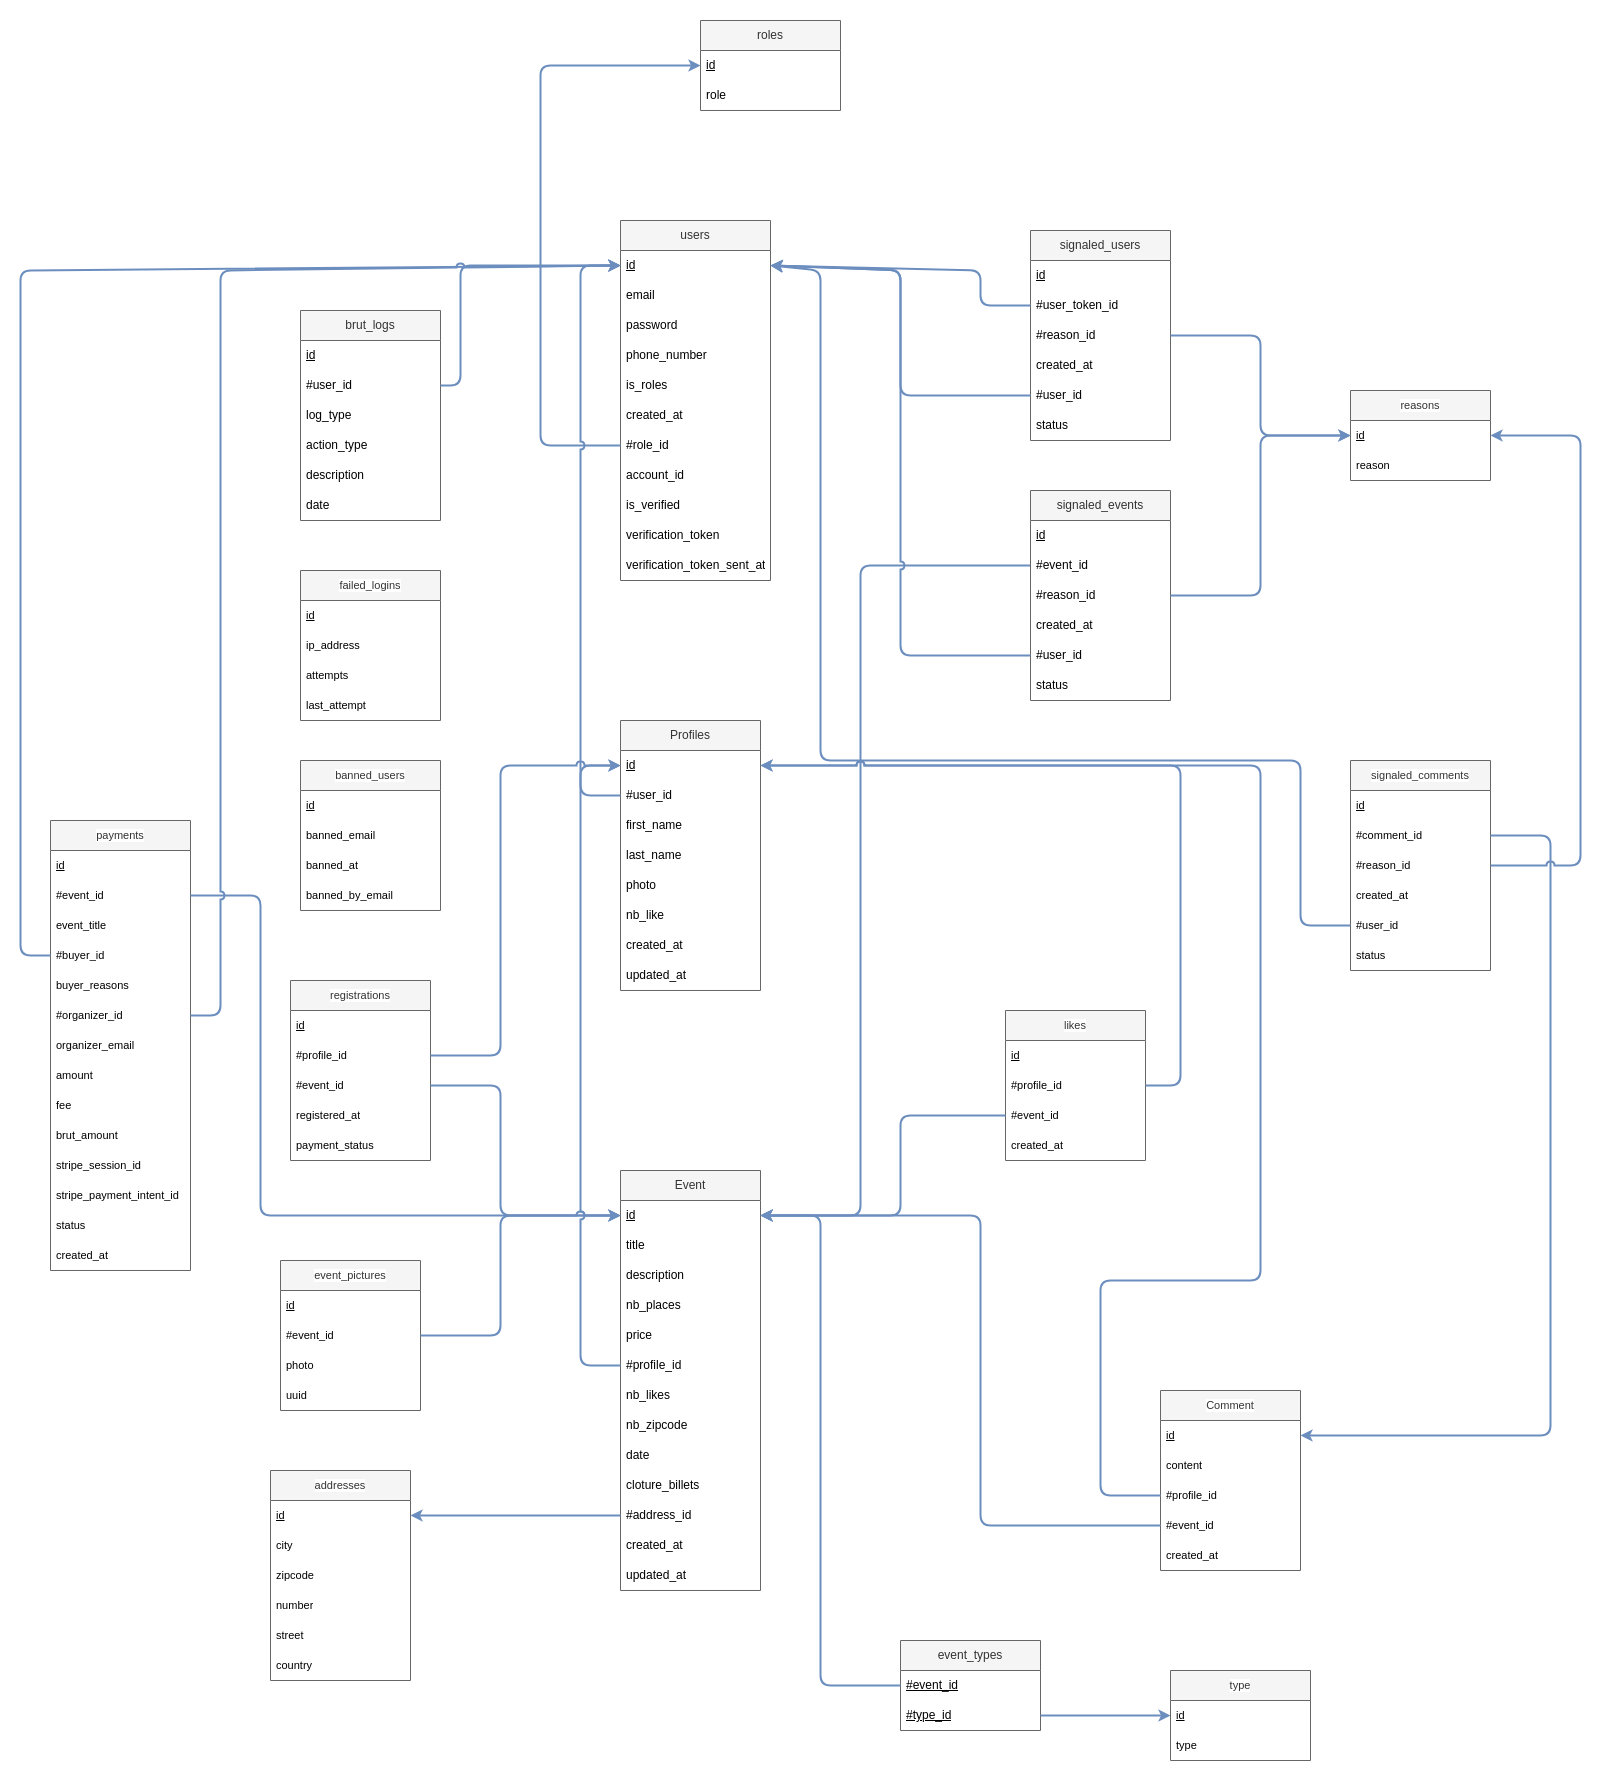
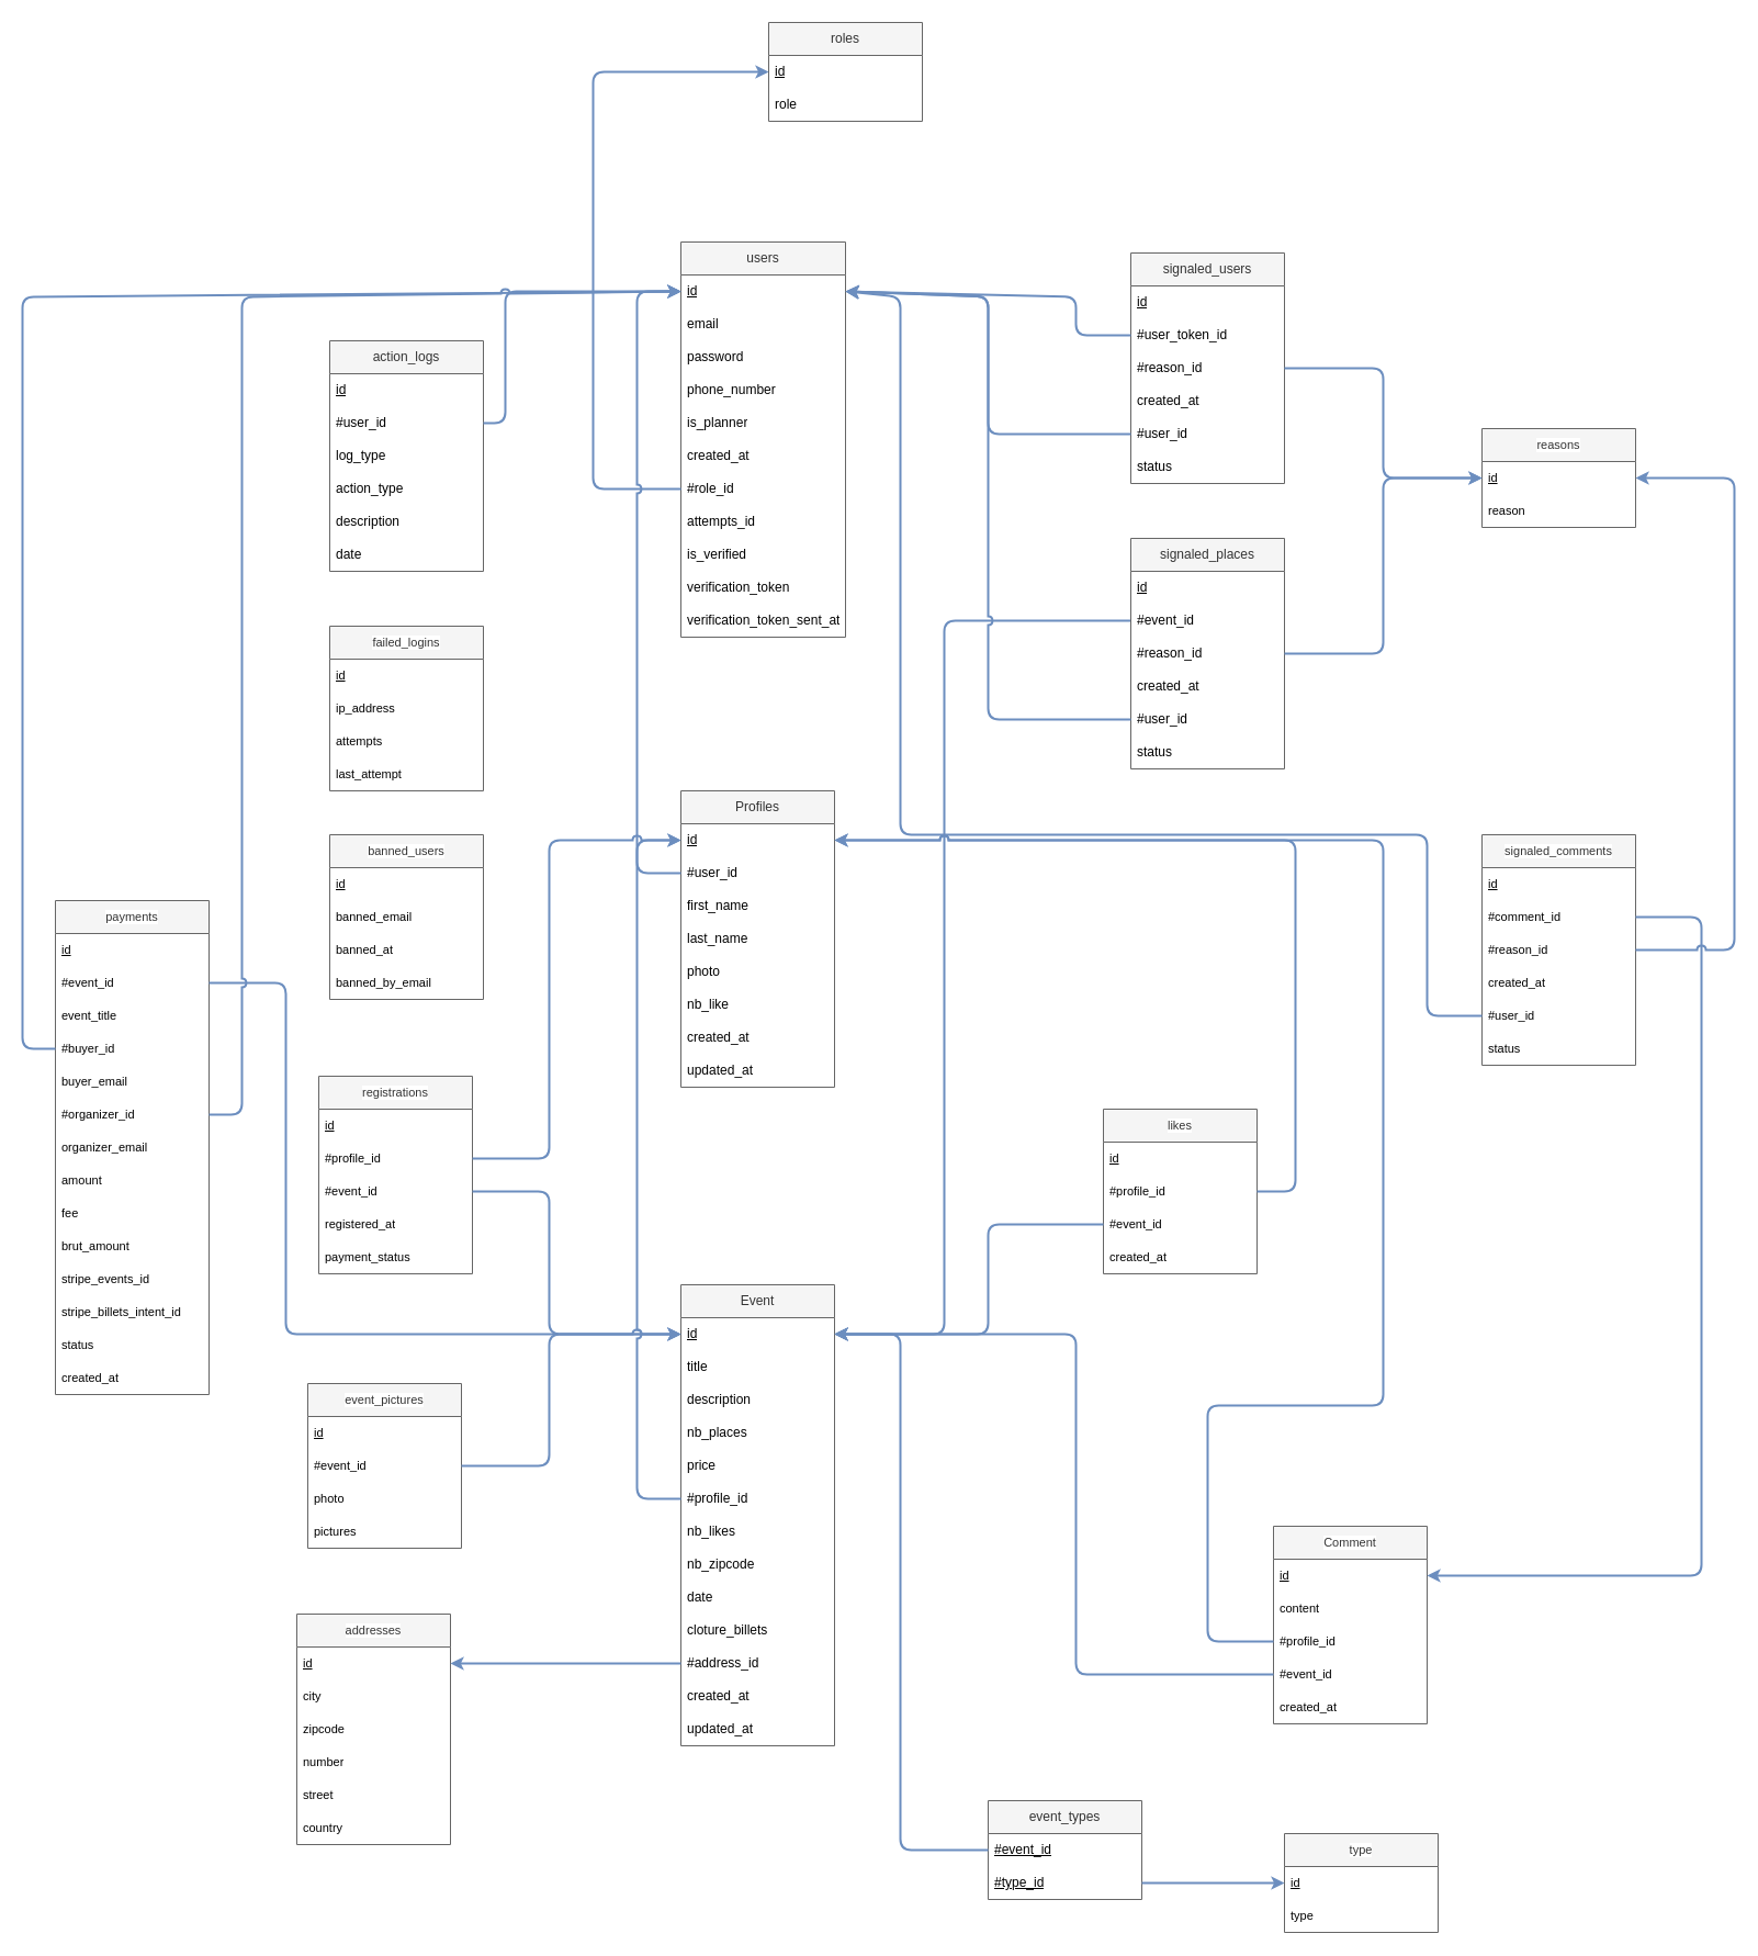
- <mxCell id="26" value="brut_logs" style="swimlane;fontStyle=0;childLayout=stackLayout;horizontal=1;startSize=30;horizontalStack=0;resizeParent=1;resizeParentMax=0;resizeLast=0;collapsible=1;marginBottom=0;whiteSpace=wrap;html=1;fillColor=#f5f5f5;fontColor=#333333;strokeColor=#666666;" parent="1" vertex="1"><mxGeometry x="300" y="310" width="140" height="210" as="geometry" /></mxCell>
+ <mxCell id="26" value="action_logs" style="swimlane;fontStyle=0;childLayout=stackLayout;horizontal=1;startSize=30;horizontalStack=0;resizeParent=1;resizeParentMax=0;resizeLast=0;collapsible=1;marginBottom=0;whiteSpace=wrap;html=1;fillColor=#f5f5f5;fontColor=#333333;strokeColor=#666666;" parent="1" vertex="1"><mxGeometry x="300" y="310" width="140" height="210" as="geometry" /></mxCell>
- <mxCell id="10" value="is_roles" style="text;strokeColor=none;fillColor=none;align=left;verticalAlign=middle;spacingLeft=4;spacingRight=4;overflow=hidden;points=[[0,0.5],[1,0.5]];portConstraint=eastwest;rotatable=0;whiteSpace=wrap;html=1;" parent="5" vertex="1"><mxGeometry y="150" width="150" height="30" as="geometry" /></mxCell>
+ <mxCell id="10" value="is_planner" style="text;strokeColor=none;fillColor=none;align=left;verticalAlign=middle;spacingLeft=4;spacingRight=4;overflow=hidden;points=[[0,0.5],[1,0.5]];portConstraint=eastwest;rotatable=0;whiteSpace=wrap;html=1;" parent="5" vertex="1"><mxGeometry y="150" width="150" height="30" as="geometry" /></mxCell>
- <mxCell id="13" value="account_id" style="text;strokeColor=none;fillColor=none;align=left;verticalAlign=middle;spacingLeft=4;spacingRight=4;overflow=hidden;points=[[0,0.5],[1,0.5]];portConstraint=eastwest;rotatable=0;whiteSpace=wrap;html=1;" parent="5" vertex="1"><mxGeometry y="240" width="150" height="30" as="geometry" /></mxCell>
+ <mxCell id="13" value="attempts_id" style="text;strokeColor=none;fillColor=none;align=left;verticalAlign=middle;spacingLeft=4;spacingRight=4;overflow=hidden;points=[[0,0.5],[1,0.5]];portConstraint=eastwest;rotatable=0;whiteSpace=wrap;html=1;" parent="5" vertex="1"><mxGeometry y="240" width="150" height="30" as="geometry" /></mxCell>
- <mxCell id="55" value="signaled_events" style="swimlane;fontStyle=0;childLayout=stackLayout;horizontal=1;startSize=30;horizontalStack=0;resizeParent=1;resizeParentMax=0;resizeLast=0;collapsible=1;marginBottom=0;whiteSpace=wrap;html=1;fillColor=#f5f5f5;fontColor=#333333;strokeColor=#666666;" parent="1" vertex="1"><mxGeometry x="1030" y="490" width="140" height="210" as="geometry" /></mxCell>
+ <mxCell id="55" value="signaled_places" style="swimlane;fontStyle=0;childLayout=stackLayout;horizontal=1;startSize=30;horizontalStack=0;resizeParent=1;resizeParentMax=0;resizeLast=0;collapsible=1;marginBottom=0;whiteSpace=wrap;html=1;fillColor=#f5f5f5;fontColor=#333333;strokeColor=#666666;" parent="1" vertex="1"><mxGeometry x="1030" y="490" width="140" height="210" as="geometry" /></mxCell>
- <mxCell id="73" value="buyer_reasons" style="text;strokeColor=none;fillColor=none;align=left;verticalAlign=middle;spacingLeft=4;spacingRight=4;overflow=hidden;points=[[0,0.5],[1,0.5]];portConstraint=eastwest;rotatable=0;whiteSpace=wrap;html=1;fontFamily=Helvetica;fontSize=11;fontColor=default;labelBackgroundColor=default;" parent="68" vertex="1"><mxGeometry y="150" width="140" height="30" as="geometry" /></mxCell>
+ <mxCell id="73" value="buyer_email" style="text;strokeColor=none;fillColor=none;align=left;verticalAlign=middle;spacingLeft=4;spacingRight=4;overflow=hidden;points=[[0,0.5],[1,0.5]];portConstraint=eastwest;rotatable=0;whiteSpace=wrap;html=1;fontFamily=Helvetica;fontSize=11;fontColor=default;labelBackgroundColor=default;" parent="68" vertex="1"><mxGeometry y="150" width="140" height="30" as="geometry" /></mxCell>
- <mxCell id="79" value="stripe_session_id" style="text;strokeColor=none;fillColor=none;align=left;verticalAlign=middle;spacingLeft=4;spacingRight=4;overflow=hidden;points=[[0,0.5],[1,0.5]];portConstraint=eastwest;rotatable=0;whiteSpace=wrap;html=1;fontFamily=Helvetica;fontSize=11;fontColor=default;labelBackgroundColor=default;" parent="68" vertex="1"><mxGeometry y="330" width="140" height="30" as="geometry" /></mxCell>
+ <mxCell id="79" value="stripe_events_id" style="text;strokeColor=none;fillColor=none;align=left;verticalAlign=middle;spacingLeft=4;spacingRight=4;overflow=hidden;points=[[0,0.5],[1,0.5]];portConstraint=eastwest;rotatable=0;whiteSpace=wrap;html=1;fontFamily=Helvetica;fontSize=11;fontColor=default;labelBackgroundColor=default;" parent="68" vertex="1"><mxGeometry y="330" width="140" height="30" as="geometry" /></mxCell>
- <mxCell id="80" value="stripe_payment_intent_id" style="text;strokeColor=none;fillColor=none;align=left;verticalAlign=middle;spacingLeft=4;spacingRight=4;overflow=hidden;points=[[0,0.5],[1,0.5]];portConstraint=eastwest;rotatable=0;whiteSpace=wrap;html=1;fontFamily=Helvetica;fontSize=11;fontColor=default;labelBackgroundColor=default;" parent="68" vertex="1"><mxGeometry y="360" width="140" height="30" as="geometry" /></mxCell>
+ <mxCell id="80" value="stripe_billets_intent_id" style="text;strokeColor=none;fillColor=none;align=left;verticalAlign=middle;spacingLeft=4;spacingRight=4;overflow=hidden;points=[[0,0.5],[1,0.5]];portConstraint=eastwest;rotatable=0;whiteSpace=wrap;html=1;fontFamily=Helvetica;fontSize=11;fontColor=default;labelBackgroundColor=default;" parent="68" vertex="1"><mxGeometry y="360" width="140" height="30" as="geometry" /></mxCell>
- <mxCell id="87" value="uuid" style="text;strokeColor=none;fillColor=none;align=left;verticalAlign=middle;spacingLeft=4;spacingRight=4;overflow=hidden;points=[[0,0.5],[1,0.5]];portConstraint=eastwest;rotatable=0;whiteSpace=wrap;html=1;fontFamily=Helvetica;fontSize=11;fontColor=default;labelBackgroundColor=default;" parent="83" vertex="1"><mxGeometry y="120" width="140" height="30" as="geometry" /></mxCell>
+ <mxCell id="87" value="pictures" style="text;strokeColor=none;fillColor=none;align=left;verticalAlign=middle;spacingLeft=4;spacingRight=4;overflow=hidden;points=[[0,0.5],[1,0.5]];portConstraint=eastwest;rotatable=0;whiteSpace=wrap;html=1;fontFamily=Helvetica;fontSize=11;fontColor=default;labelBackgroundColor=default;" parent="83" vertex="1"><mxGeometry y="120" width="140" height="30" as="geometry" /></mxCell>
